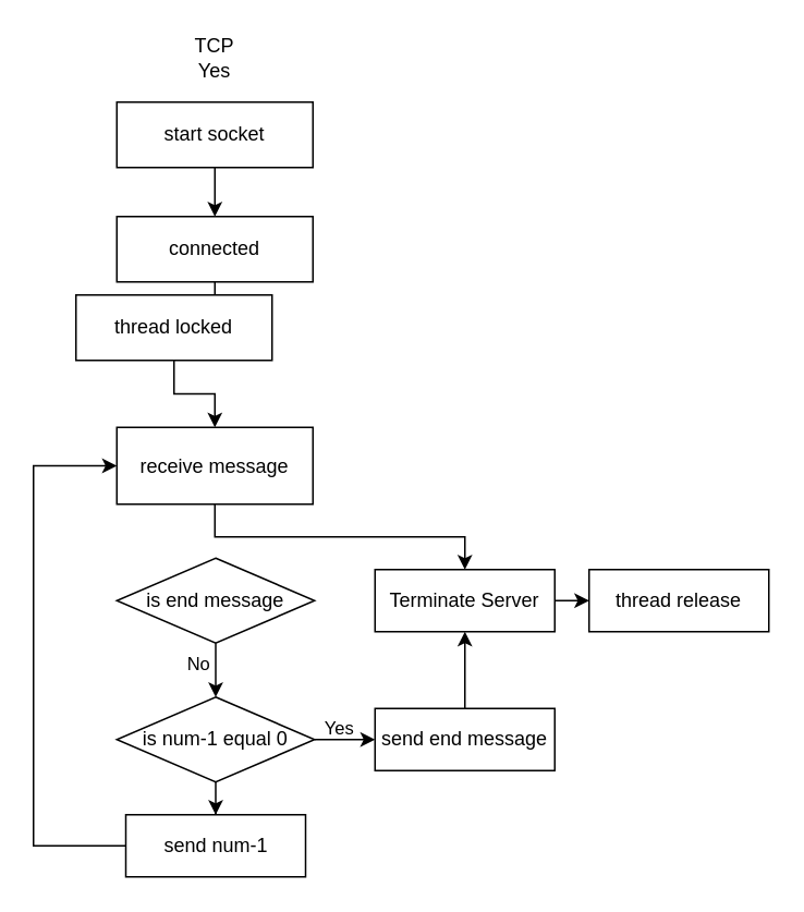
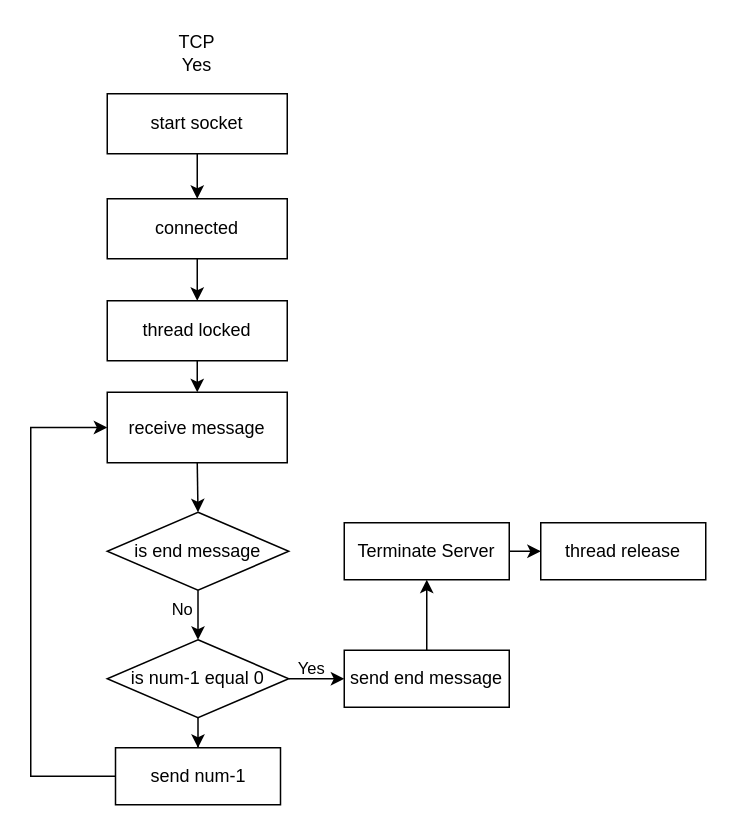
- <mxCell id="23" value="thread locked" style="rectangle;whiteSpace=wrap;html=1;fontSize=12;glass=0;strokeWidth=1;shadow=0;" vertex="1" parent="1"><mxGeometry x="46" y="180" width="120" height="40" as="geometry" /></mxCell>
+ <mxCell id="23" value="thread locked" style="rectangle;whiteSpace=wrap;html=1;fontSize=12;glass=0;strokeWidth=1;shadow=0;" vertex="1" parent="1"><mxGeometry x="71" y="200" width="120" height="40" as="geometry" /></mxCell>
- <mxCell id="4" style="edgeStyle=orthogonalEdgeStyle;rounded=0;orthogonalLoop=1;jettySize=auto;html=1;exitX=0.5;exitY=1;exitDx=0;exitDy=0;" parent="1" source="5" target="21" edge="1"><mxGeometry relative="1" as="geometry" /></mxCell>
+ <mxCell id="4" style="edgeStyle=orthogonalEdgeStyle;rounded=0;orthogonalLoop=1;jettySize=auto;html=1;exitX=0.5;exitY=1;exitDx=0;exitDy=0;entryX=0.5;entryY=0;entryDx=0;entryDy=0;" parent="1" source="5" target="11" edge="1"><mxGeometry relative="1" as="geometry" /></mxCell>
